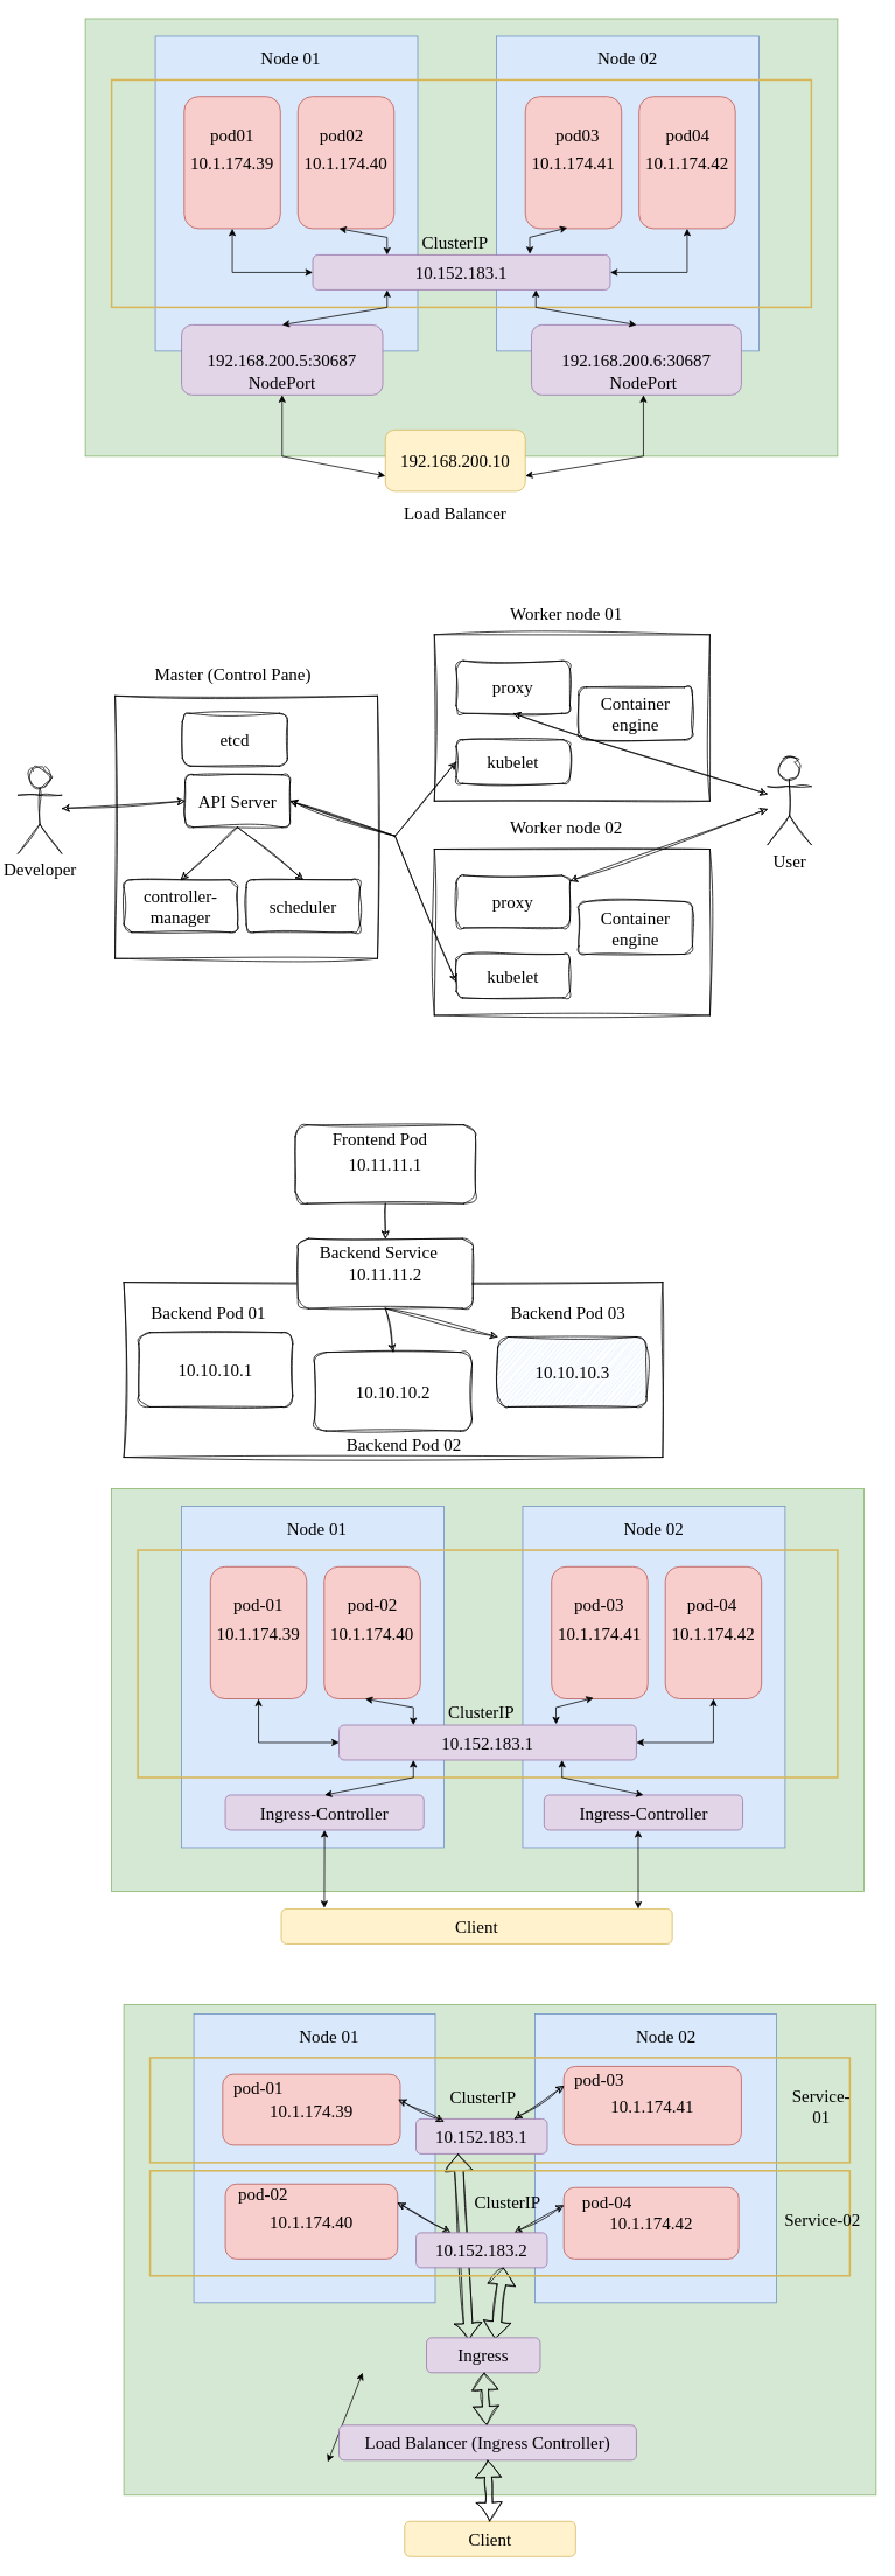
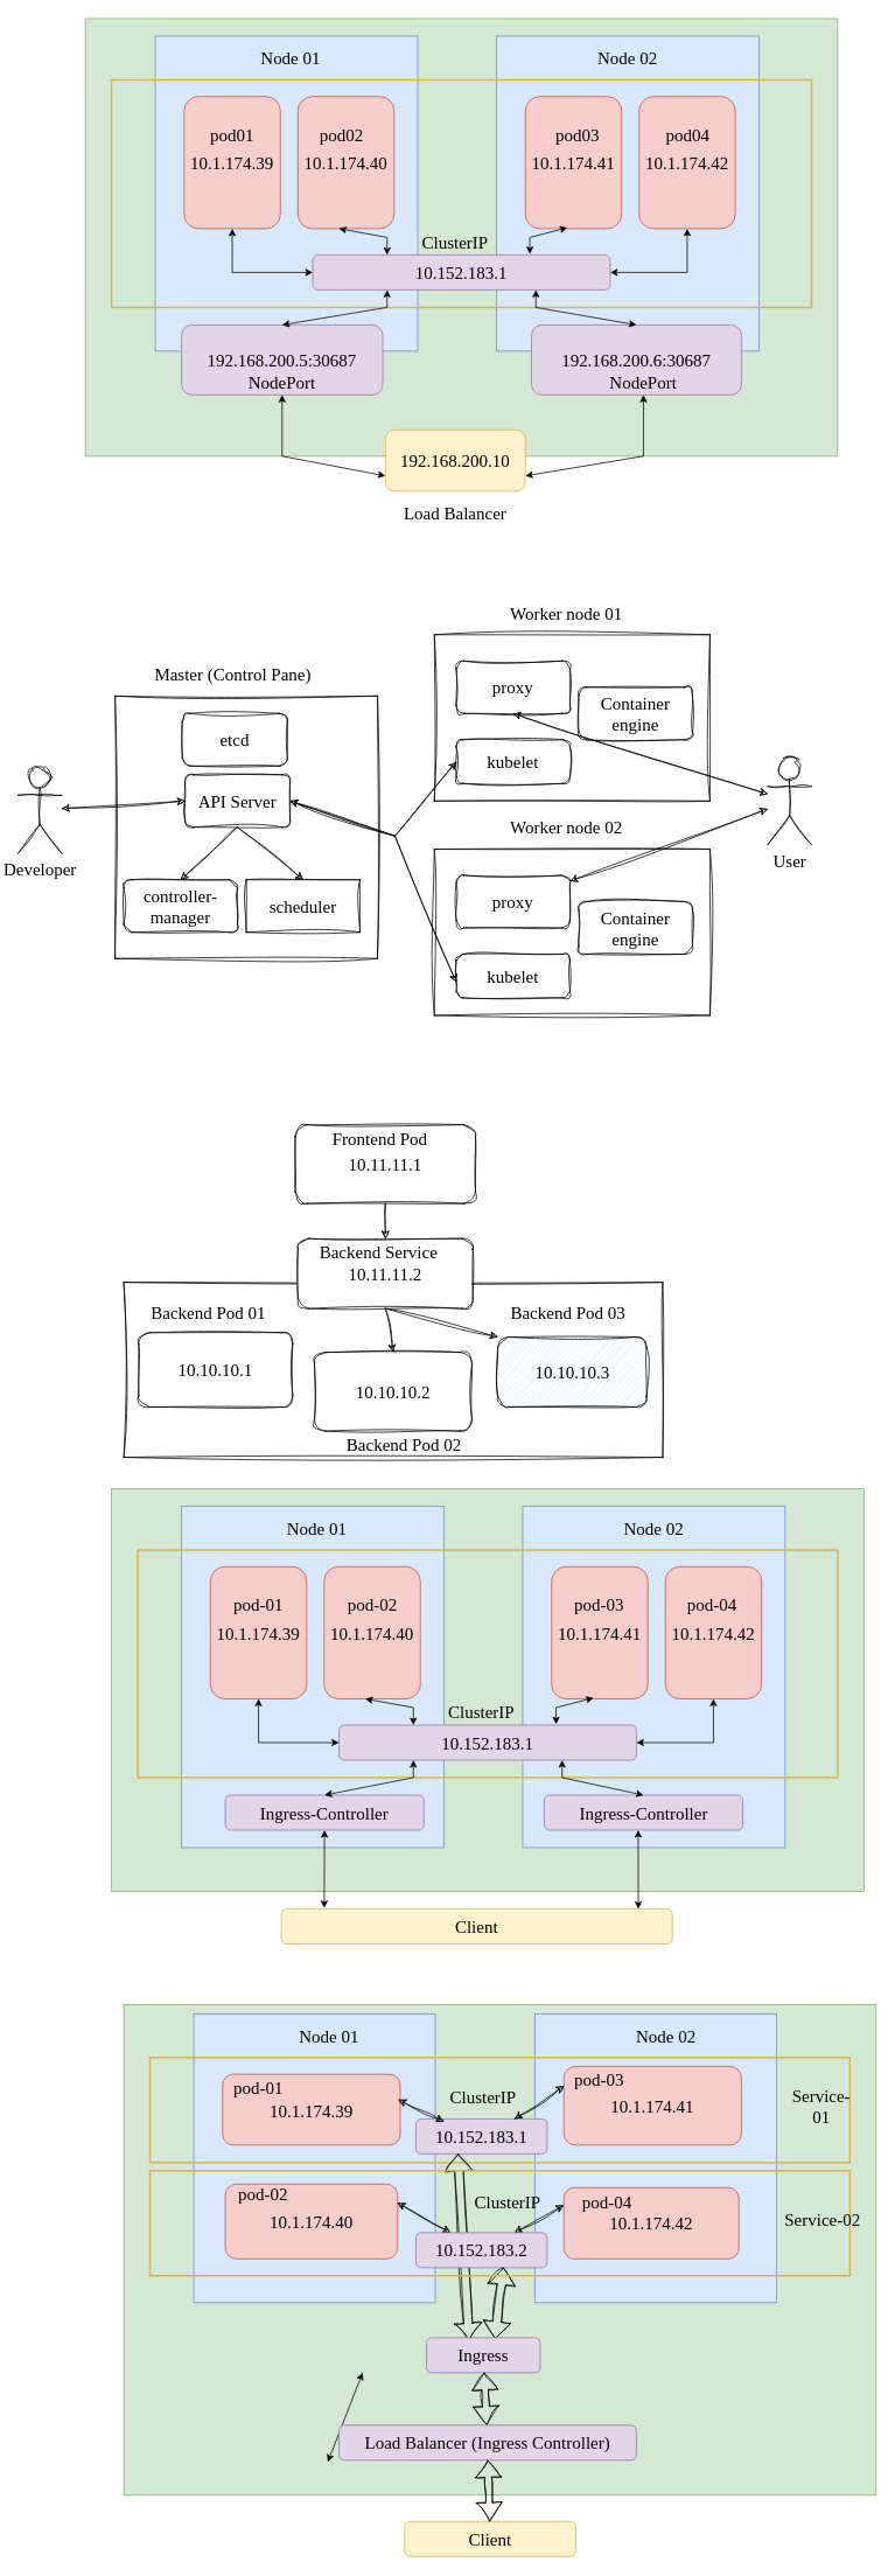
- <mxCell id="37" value="scheduler" style="rounded=1;whiteSpace=wrap;html=1;hachureGap=4;fontFamily=Architects Daughter;fontSource=https%3A%2F%2Ffonts.googleapis.com%2Fcss%3Ffamily%3DArchitects%2BDaughter;fontSize=20;labelBackgroundColor=none;sketch=1;curveFitting=1;jiggle=2;" parent="1" vertex="1"><mxGeometry x="281" y="1004" width="130" height="60" as="geometry" /></mxCell>
+ <mxCell id="37" value="scheduler" style="whiteSpace=wrap;html=1;hachureGap=4;fontFamily=Architects Daughter;fontSource=https%3A%2F%2Ffonts.googleapis.com%2Fcss%3Ffamily%3DArchitects%2BDaughter;fontSize=20;labelBackgroundColor=none;sketch=1;curveFitting=1;jiggle=2;rounded=0;" parent="1" vertex="1"><mxGeometry x="281" y="1004" width="130" height="60" as="geometry" /></mxCell>
